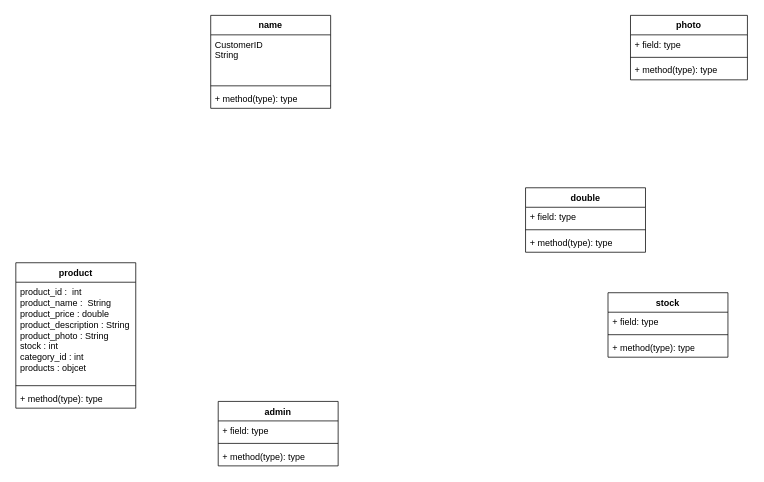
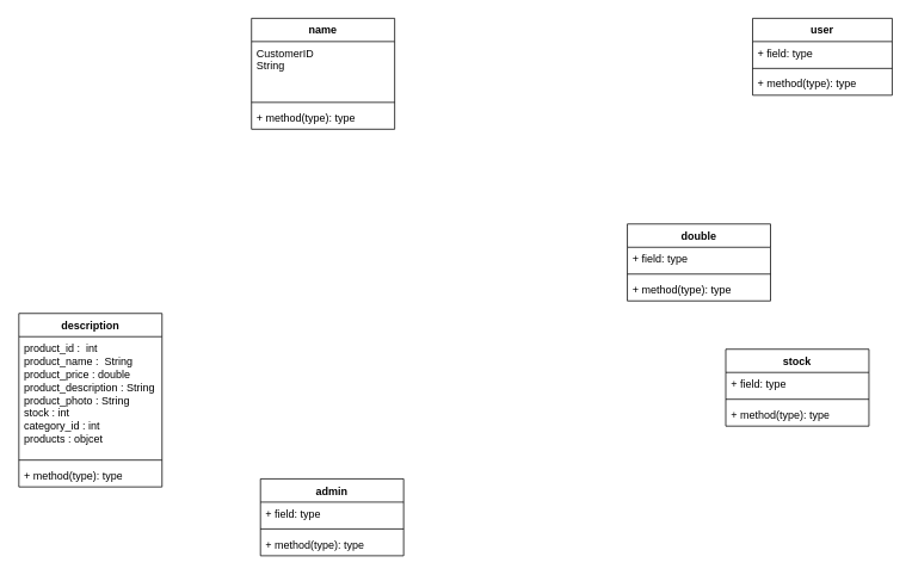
- <mxCell id="6" value="photo" style="swimlane;fontStyle=1;align=center;verticalAlign=top;childLayout=stackLayout;horizontal=1;startSize=26;horizontalStack=0;resizeParent=1;resizeParentMax=0;resizeLast=0;collapsible=1;marginBottom=0;whiteSpace=wrap;html=1;" vertex="1" parent="1"><mxGeometry x="840" y="20" width="156" height="86" as="geometry" /></mxCell>
+ <mxCell id="6" value="user" style="swimlane;fontStyle=1;align=center;verticalAlign=top;childLayout=stackLayout;horizontal=1;startSize=26;horizontalStack=0;resizeParent=1;resizeParentMax=0;resizeLast=0;collapsible=1;marginBottom=0;whiteSpace=wrap;html=1;" vertex="1" parent="1"><mxGeometry x="840" y="20" width="156" height="86" as="geometry" /></mxCell>
- <mxCell id="10" value="product" style="swimlane;fontStyle=1;align=center;verticalAlign=top;childLayout=stackLayout;horizontal=1;startSize=26;horizontalStack=0;resizeParent=1;resizeParentMax=0;resizeLast=0;collapsible=1;marginBottom=0;whiteSpace=wrap;html=1;" vertex="1" parent="1"><mxGeometry x="20" y="350" width="160" height="194" as="geometry" /></mxCell>
+ <mxCell id="10" value="description" style="swimlane;fontStyle=1;align=center;verticalAlign=top;childLayout=stackLayout;horizontal=1;startSize=26;horizontalStack=0;resizeParent=1;resizeParentMax=0;resizeLast=0;collapsible=1;marginBottom=0;whiteSpace=wrap;html=1;" vertex="1" parent="1"><mxGeometry x="20" y="350" width="160" height="194" as="geometry" /></mxCell>
